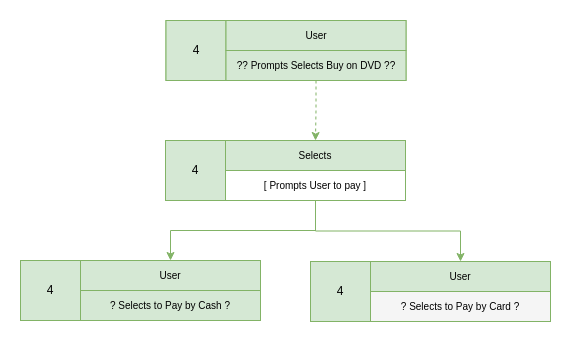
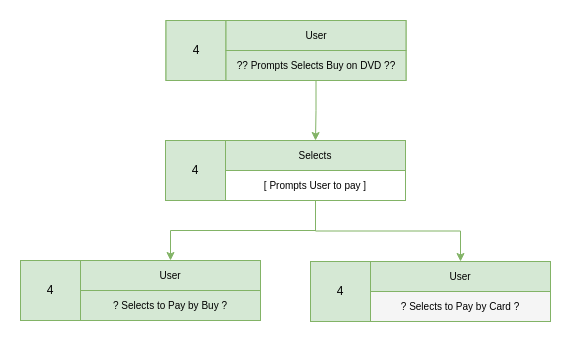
- <mxCell id="11" style="edgeStyle=orthogonalEdgeStyle;rounded=0;orthogonalLoop=1;jettySize=auto;html=1;entryX=0.5;entryY=0;entryDx=0;entryDy=0;fontSize=10;fillColor=#d5e8d4;strokeColor=#82b366;dashed=1;" parent="1" source="12" target="4" edge="1"><mxGeometry relative="1" as="geometry" /></mxCell>
+ <mxCell id="11" style="edgeStyle=orthogonalEdgeStyle;rounded=0;orthogonalLoop=1;jettySize=auto;html=1;entryX=0.5;entryY=0;entryDx=0;entryDy=0;fontSize=10;fillColor=#d5e8d4;strokeColor=#82b366;" parent="1" source="12" target="4" edge="1"><mxGeometry relative="1" as="geometry" /></mxCell>
- <mxCell id="16" value="? Selects to Pay by Cash ?" style="rounded=0;whiteSpace=wrap;html=1;fontSize=10;fillColor=#d5e8d4;strokeColor=#82b366;" parent="1" vertex="1"><mxGeometry x="80" y="290" width="180" height="30" as="geometry" /></mxCell>
+ <mxCell id="16" value="? Selects to Pay by Buy ?" style="rounded=0;whiteSpace=wrap;html=1;fontSize=10;fillColor=#d5e8d4;strokeColor=#82b366;" parent="1" vertex="1"><mxGeometry x="80" y="290" width="180" height="30" as="geometry" /></mxCell>
